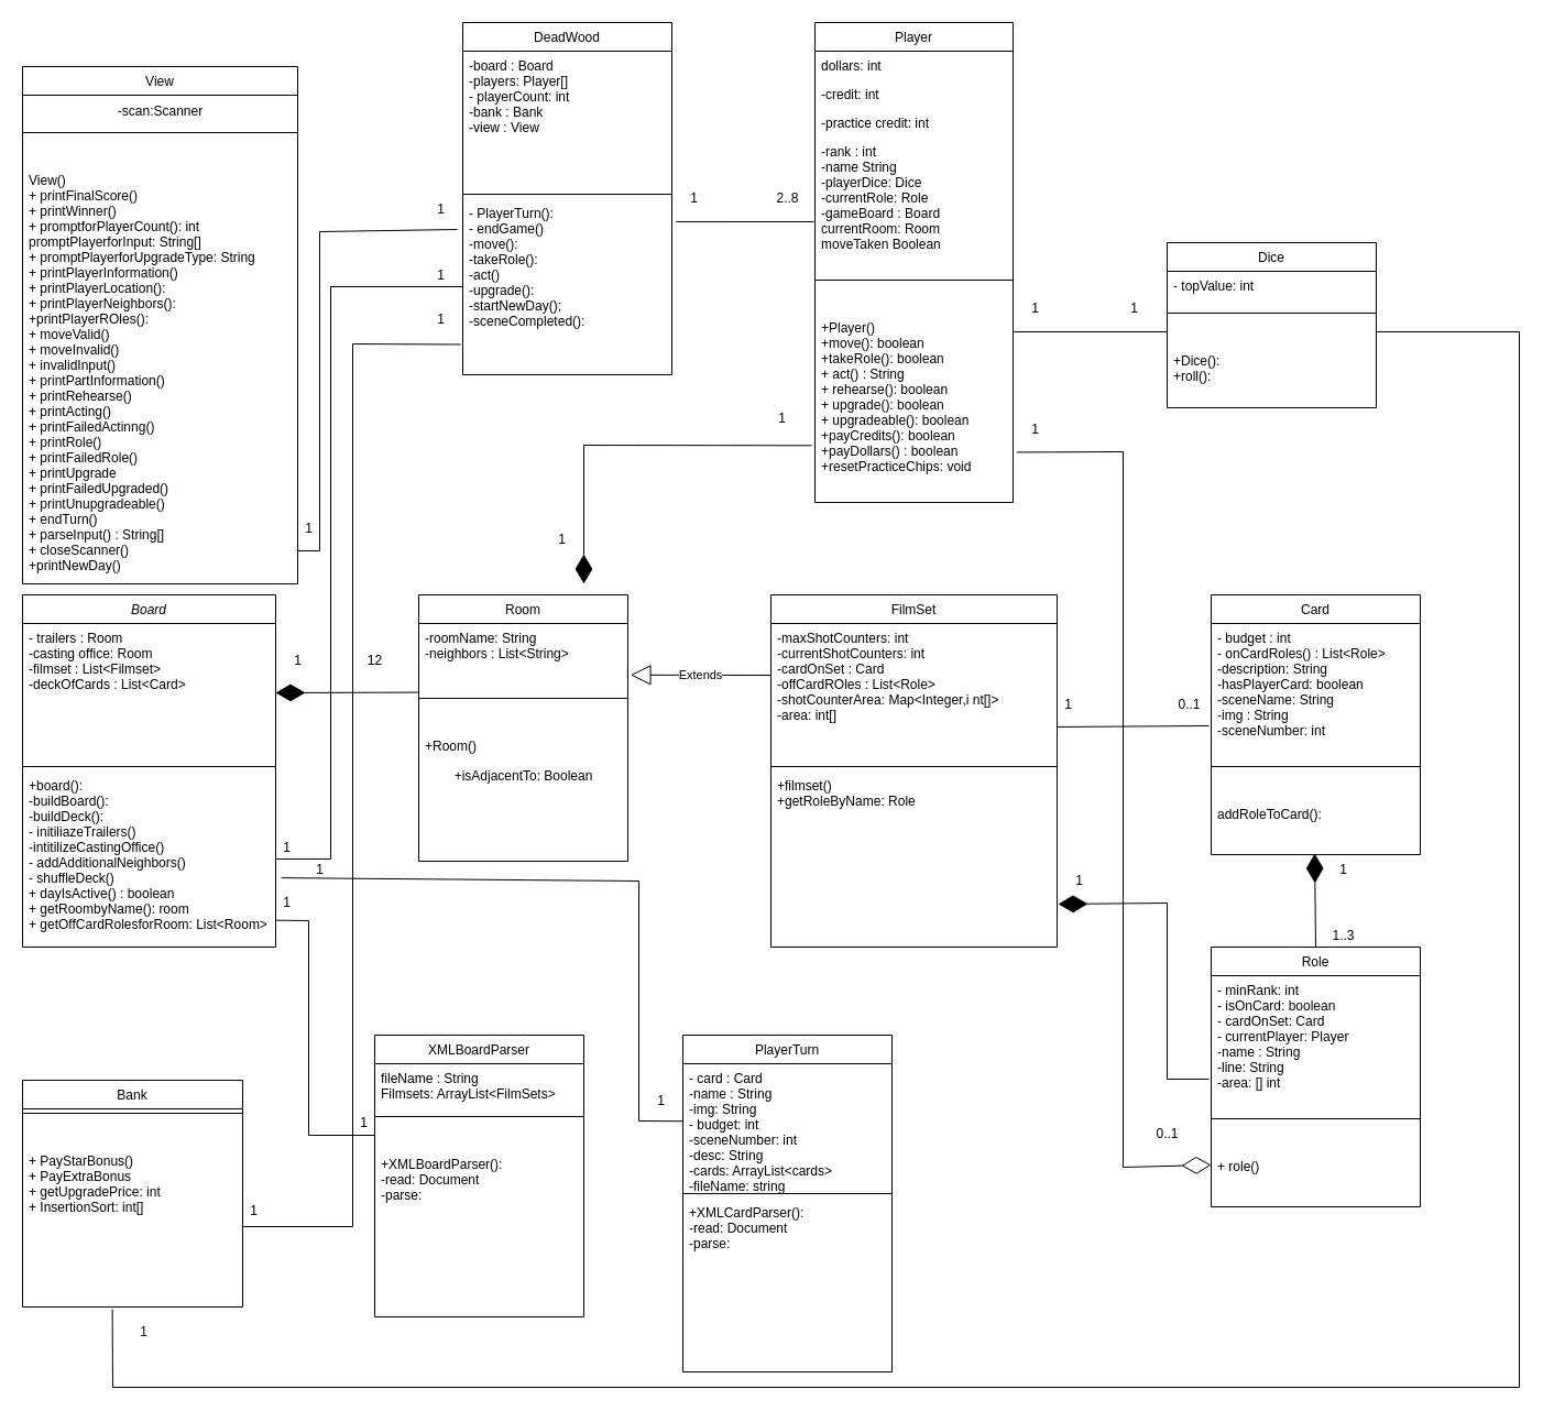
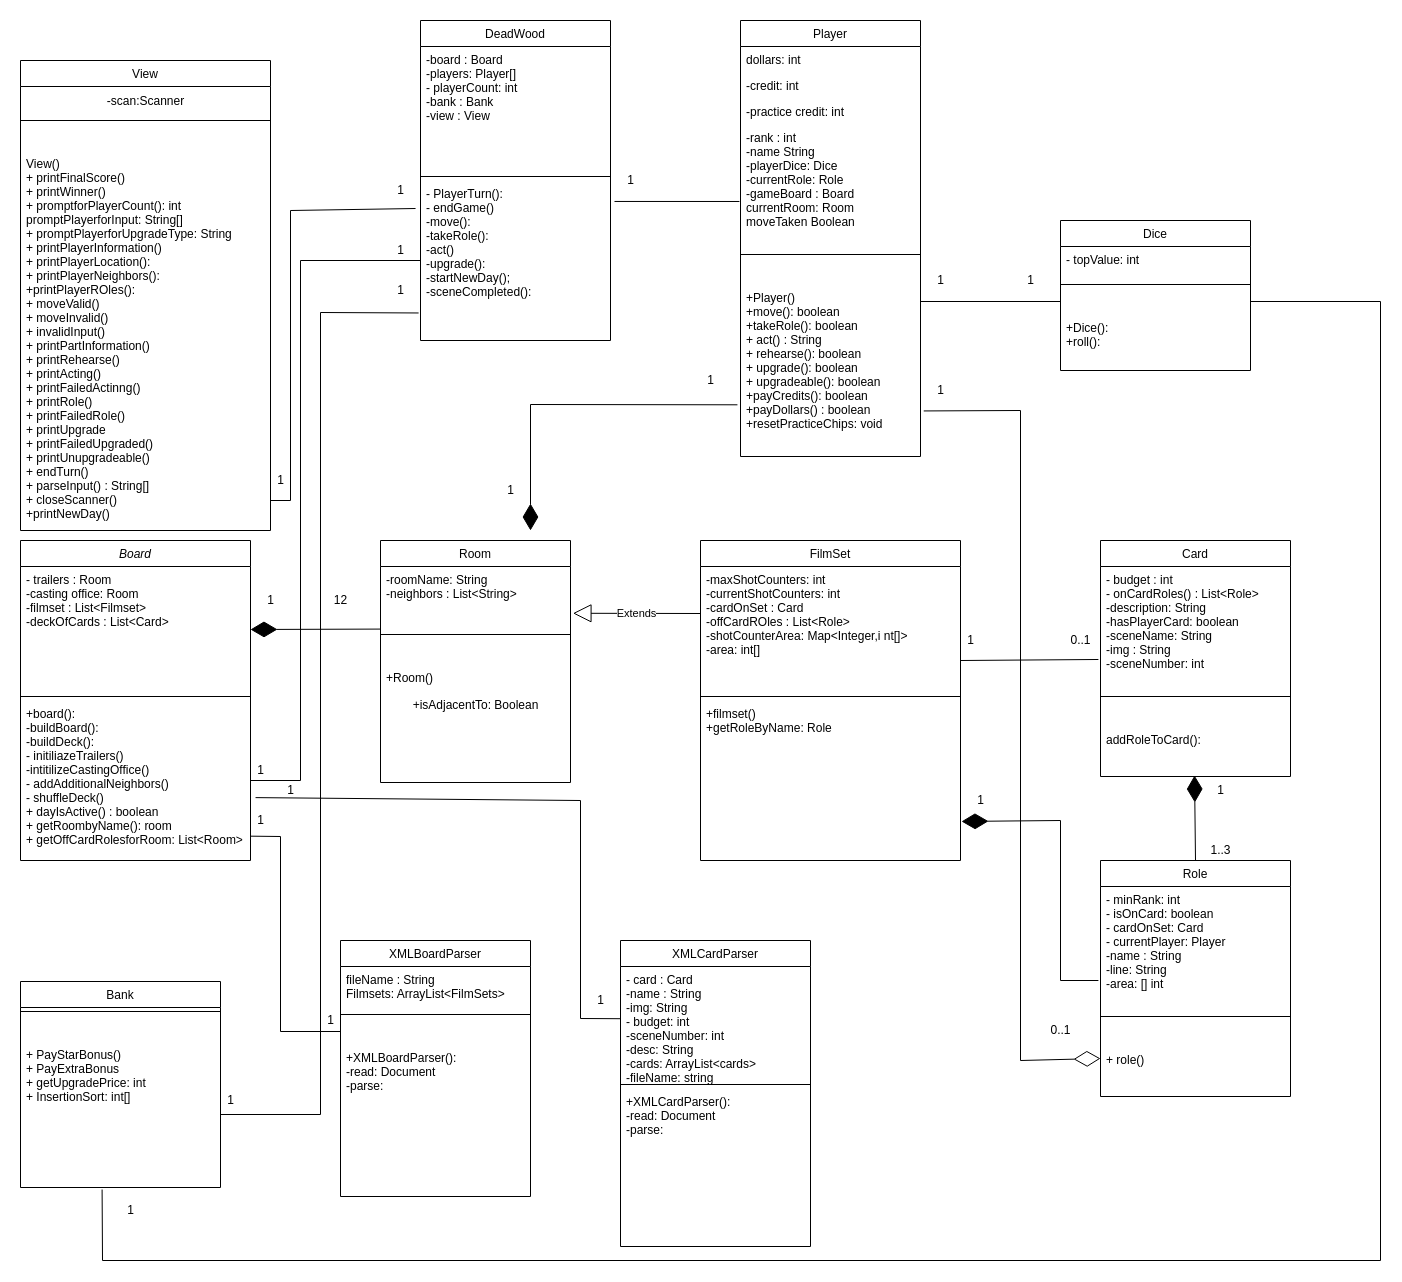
- <mxCell id="95" value="2..8" style="text;html=1;align=center;verticalAlign=middle;resizable=0;points=[];autosize=1;strokeColor=none;fillColor=none;" vertex="1" parent="1"><mxGeometry x="695" y="165" width="40" height="30" as="geometry" /></mxCell>
- <mxCell id="61" value="PlayerTurn" style="swimlane;fontStyle=0;align=center;verticalAlign=top;childLayout=stackLayout;horizontal=1;startSize=26;horizontalStack=0;resizeParent=1;resizeLast=0;collapsible=1;marginBottom=0;rounded=0;shadow=0;strokeWidth=1;" parent="1" vertex="1"><mxGeometry x="620" y="940" width="190" height="306" as="geometry"><mxRectangle x="230" y="140" width="160" height="26" as="alternateBounds" /></mxGeometry></mxCell>
+ <mxCell id="61" value="XMLCardParser" style="swimlane;fontStyle=0;align=center;verticalAlign=top;childLayout=stackLayout;horizontal=1;startSize=26;horizontalStack=0;resizeParent=1;resizeLast=0;collapsible=1;marginBottom=0;rounded=0;shadow=0;strokeWidth=1;" parent="1" vertex="1"><mxGeometry x="620" y="940" width="190" height="306" as="geometry"><mxRectangle x="230" y="140" width="160" height="26" as="alternateBounds" /></mxGeometry></mxCell>
